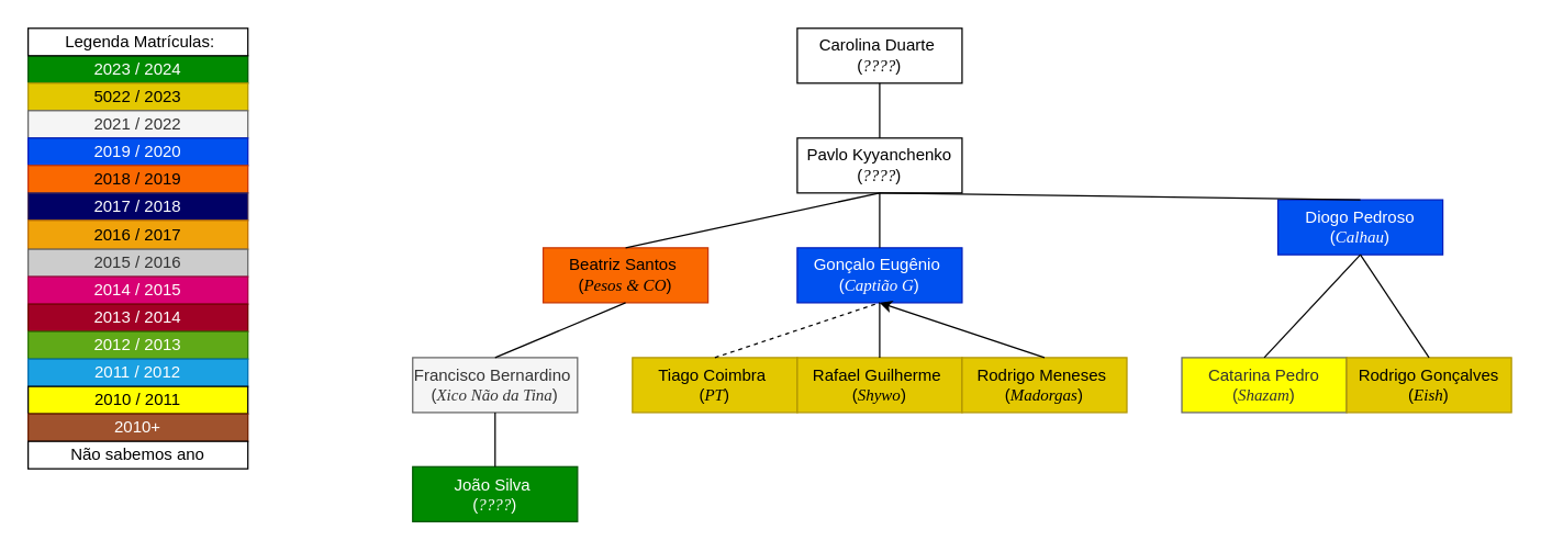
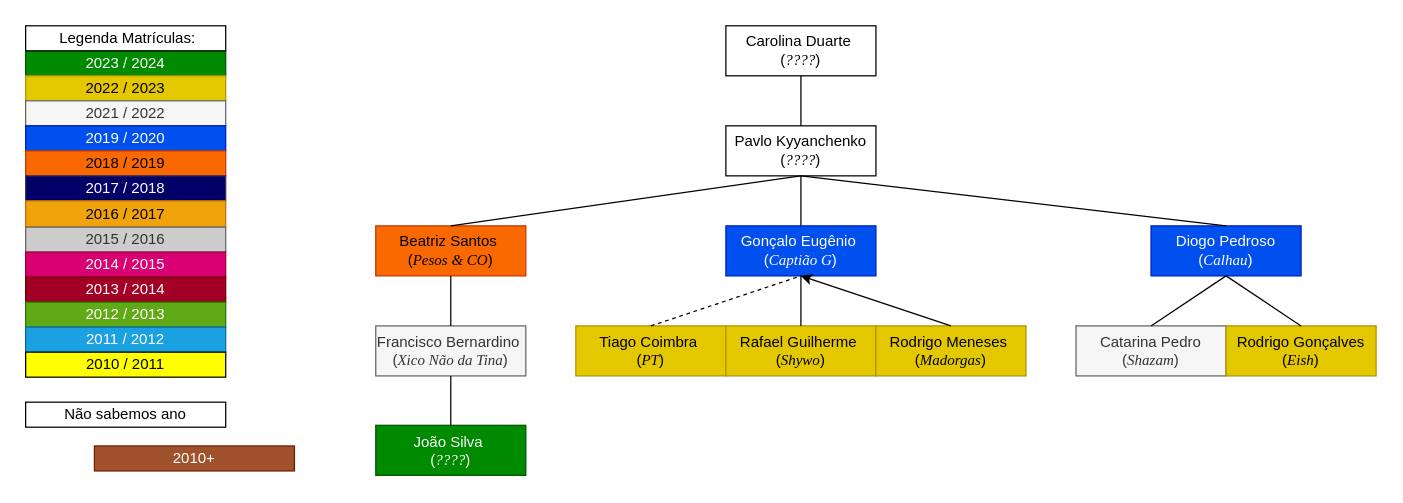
- <mxCell id="3" value="5022 / 2023" style="rounded=0;whiteSpace=wrap;html=1;fillColor=#e3c800;fontColor=#000000;strokeColor=#B09500;" parent="1" vertex="1"><mxGeometry x="20" y="60" width="160" height="20" as="geometry" /></mxCell>
+ <mxCell id="3" value="2022 / 2023" style="rounded=0;whiteSpace=wrap;html=1;fillColor=#e3c800;fontColor=#000000;strokeColor=#B09500;" parent="1" vertex="1"><mxGeometry x="20" y="60" width="160" height="20" as="geometry" /></mxCell>
- <mxCell id="19" value="&lt;div&gt;Diogo Pedroso&lt;/div&gt;&lt;div&gt;(&lt;font face=&quot;Times New Roman&quot;&gt;&lt;i&gt;Calhau&lt;/i&gt;&lt;/font&gt;)&lt;/div&gt;" style="rounded=0;whiteSpace=wrap;html=1;fillColor=#0050ef;fontColor=#ffffff;strokeColor=#001DBC;" parent="1" vertex="1"><mxGeometry x="930" y="145" width="120" height="40" as="geometry" /></mxCell>
+ <mxCell id="19" value="&lt;div&gt;Diogo Pedroso&lt;/div&gt;&lt;div&gt;(&lt;font face=&quot;Times New Roman&quot;&gt;&lt;i&gt;Calhau&lt;/i&gt;&lt;/font&gt;)&lt;/div&gt;" style="rounded=0;whiteSpace=wrap;html=1;fillColor=#0050ef;fontColor=#ffffff;strokeColor=#001DBC;" parent="1" vertex="1"><mxGeometry x="920" y="180" width="120" height="40" as="geometry" /></mxCell>
- <mxCell id="20" value="&lt;div&gt;Beatriz Santos&amp;nbsp;&lt;/div&gt;&lt;div&gt;(&lt;font face=&quot;Times New Roman&quot;&gt;&lt;i&gt;Pesos &amp;amp; CO&lt;/i&gt;&lt;/font&gt;)&lt;/div&gt;" style="rounded=0;whiteSpace=wrap;html=1;fillColor=#fa6800;fontColor=#000000;strokeColor=#C73500;" parent="1" vertex="1"><mxGeometry x="395" y="180" width="120" height="40" as="geometry" /></mxCell>
+ <mxCell id="20" value="&lt;div&gt;Beatriz Santos&amp;nbsp;&lt;/div&gt;&lt;div&gt;(&lt;font face=&quot;Times New Roman&quot;&gt;&lt;i&gt;Pesos &amp;amp; CO&lt;/i&gt;&lt;/font&gt;)&lt;/div&gt;" style="rounded=0;whiteSpace=wrap;html=1;fillColor=#fa6800;fontColor=#000000;strokeColor=#C73500;" parent="1" vertex="1"><mxGeometry x="300" y="180" width="120" height="40" as="geometry" /></mxCell>
- <mxCell id="25" value="&lt;div&gt;Catarina Pedro&lt;/div&gt;&lt;div&gt;(&lt;font face=&quot;Times New Roman&quot;&gt;&lt;i&gt;Shazam&lt;/i&gt;&lt;/font&gt;)&lt;/div&gt;" style="rounded=0;whiteSpace=wrap;html=1;fillColor=#ffff00;fontColor=#333333;strokeColor=#666666;" parent="1" vertex="1"><mxGeometry x="860" y="260" width="120" height="40" as="geometry" /></mxCell>
+ <mxCell id="25" value="&lt;div&gt;Catarina Pedro&lt;/div&gt;&lt;div&gt;(&lt;font face=&quot;Times New Roman&quot;&gt;&lt;i&gt;Shazam&lt;/i&gt;&lt;/font&gt;)&lt;/div&gt;" style="rounded=0;whiteSpace=wrap;html=1;fillColor=#f5f5f5;fontColor=#333333;strokeColor=#666666;" parent="1" vertex="1"><mxGeometry x="860" y="260" width="120" height="40" as="geometry" /></mxCell>
- <mxCell id="16" value="2010+" style="rounded=0;whiteSpace=wrap;html=1;fillColor=#a0522d;strokeColor=#6D1F00;fontColor=#ffffff;" parent="1" vertex="1"><mxGeometry x="20" y="301" width="160" height="20" as="geometry" /></mxCell>
+ <mxCell id="16" value="2010+" style="rounded=0;whiteSpace=wrap;html=1;fillColor=#a0522d;strokeColor=#6D1F00;fontColor=#ffffff;" parent="1" vertex="1"><mxGeometry x="75" y="356" width="160" height="20" as="geometry" /></mxCell>
